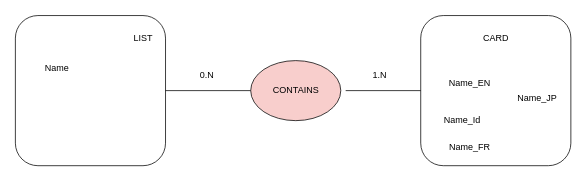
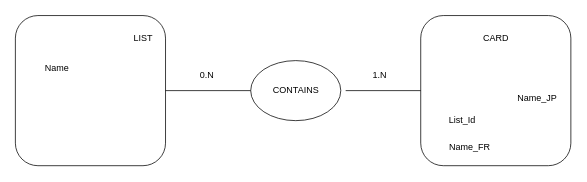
- <mxCell id="14" value="Name_EN" style="text;html=1;resizable=0;autosize=1;align=center;verticalAlign=middle;points=[];fillColor=none;strokeColor=none;rounded=0;" vertex="1" parent="1"><mxGeometry x="590" y="100" width="70" height="20" as="geometry" /></mxCell>
- <mxCell id="4" value="CONTAINS" style="ellipse;whiteSpace=wrap;html=1;fillColor=#f8cecc;" vertex="1" parent="1"><mxGeometry x="333.5" y="80" width="120" height="80" as="geometry" /></mxCell>
+ <mxCell id="4" value="CONTAINS" style="ellipse;whiteSpace=wrap;html=1;" vertex="1" parent="1"><mxGeometry x="333.5" y="80" width="120" height="80" as="geometry" /></mxCell>
- <mxCell id="13" value="Name_Id" style="text;html=1;resizable=0;autosize=1;align=center;verticalAlign=middle;points=[];fillColor=none;strokeColor=none;rounded=0;" vertex="1" parent="1"><mxGeometry x="590" y="150" width="50" height="20" as="geometry" /></mxCell>
+ <mxCell id="13" value="List_Id" style="text;html=1;resizable=0;autosize=1;align=center;verticalAlign=middle;points=[];fillColor=none;strokeColor=none;rounded=0;" vertex="1" parent="1"><mxGeometry x="590" y="150" width="50" height="20" as="geometry" /></mxCell>
